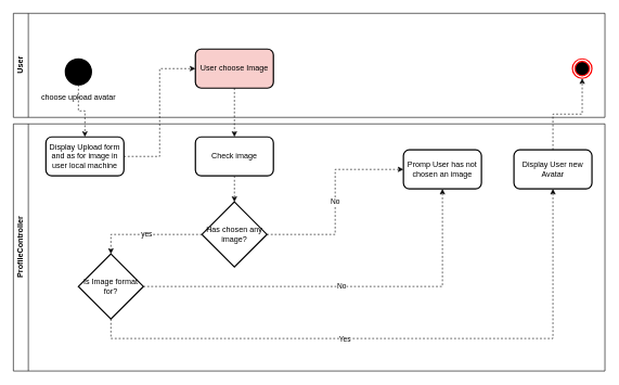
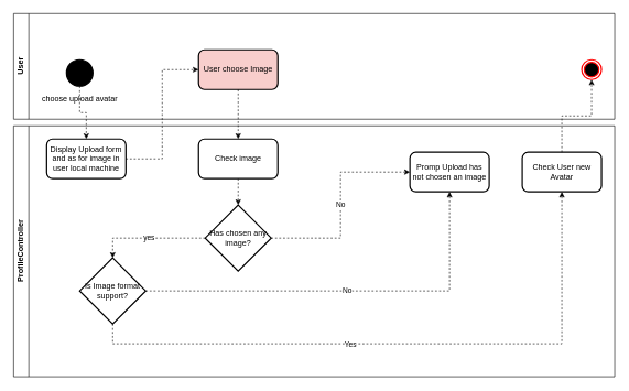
- <mxCell id="14" value="Promp User has not chosen an image" style="rounded=1;whiteSpace=wrap;html=1;strokeWidth=2;fontFamily=Helvetica;fontSize=12;" vertex="1" parent="6"><mxGeometry x="600" y="40" width="120" height="60" as="geometry" /></mxCell>
+ <mxCell id="14" value="Promp Upload has not chosen an image" style="rounded=1;whiteSpace=wrap;html=1;strokeWidth=2;fontFamily=Helvetica;fontSize=12;" vertex="1" parent="6"><mxGeometry x="600" y="40" width="120" height="60" as="geometry" /></mxCell>
- <mxCell id="7" value="Display User new Avatar" style="rounded=1;whiteSpace=wrap;html=1;strokeWidth=2;fontFamily=Helvetica;fontSize=12;" vertex="1" parent="6"><mxGeometry x="770" y="40" width="120" height="60" as="geometry" /></mxCell>
+ <mxCell id="7" value="Check User new Avatar" style="rounded=1;whiteSpace=wrap;html=1;strokeWidth=2;fontFamily=Helvetica;fontSize=12;" vertex="1" parent="6"><mxGeometry x="770" y="40" width="120" height="60" as="geometry" /></mxCell>
- <mxCell id="18" value="Is Image format for?" style="strokeWidth=2;html=1;shape=mxgraph.flowchart.decision;whiteSpace=wrap;" vertex="1" parent="6"><mxGeometry x="100" y="200" width="100" height="100" as="geometry" /></mxCell>
+ <mxCell id="18" value="Is Image format support?" style="strokeWidth=2;html=1;shape=mxgraph.flowchart.decision;whiteSpace=wrap;" vertex="1" parent="6"><mxGeometry x="100" y="200" width="100" height="100" as="geometry" /></mxCell>
